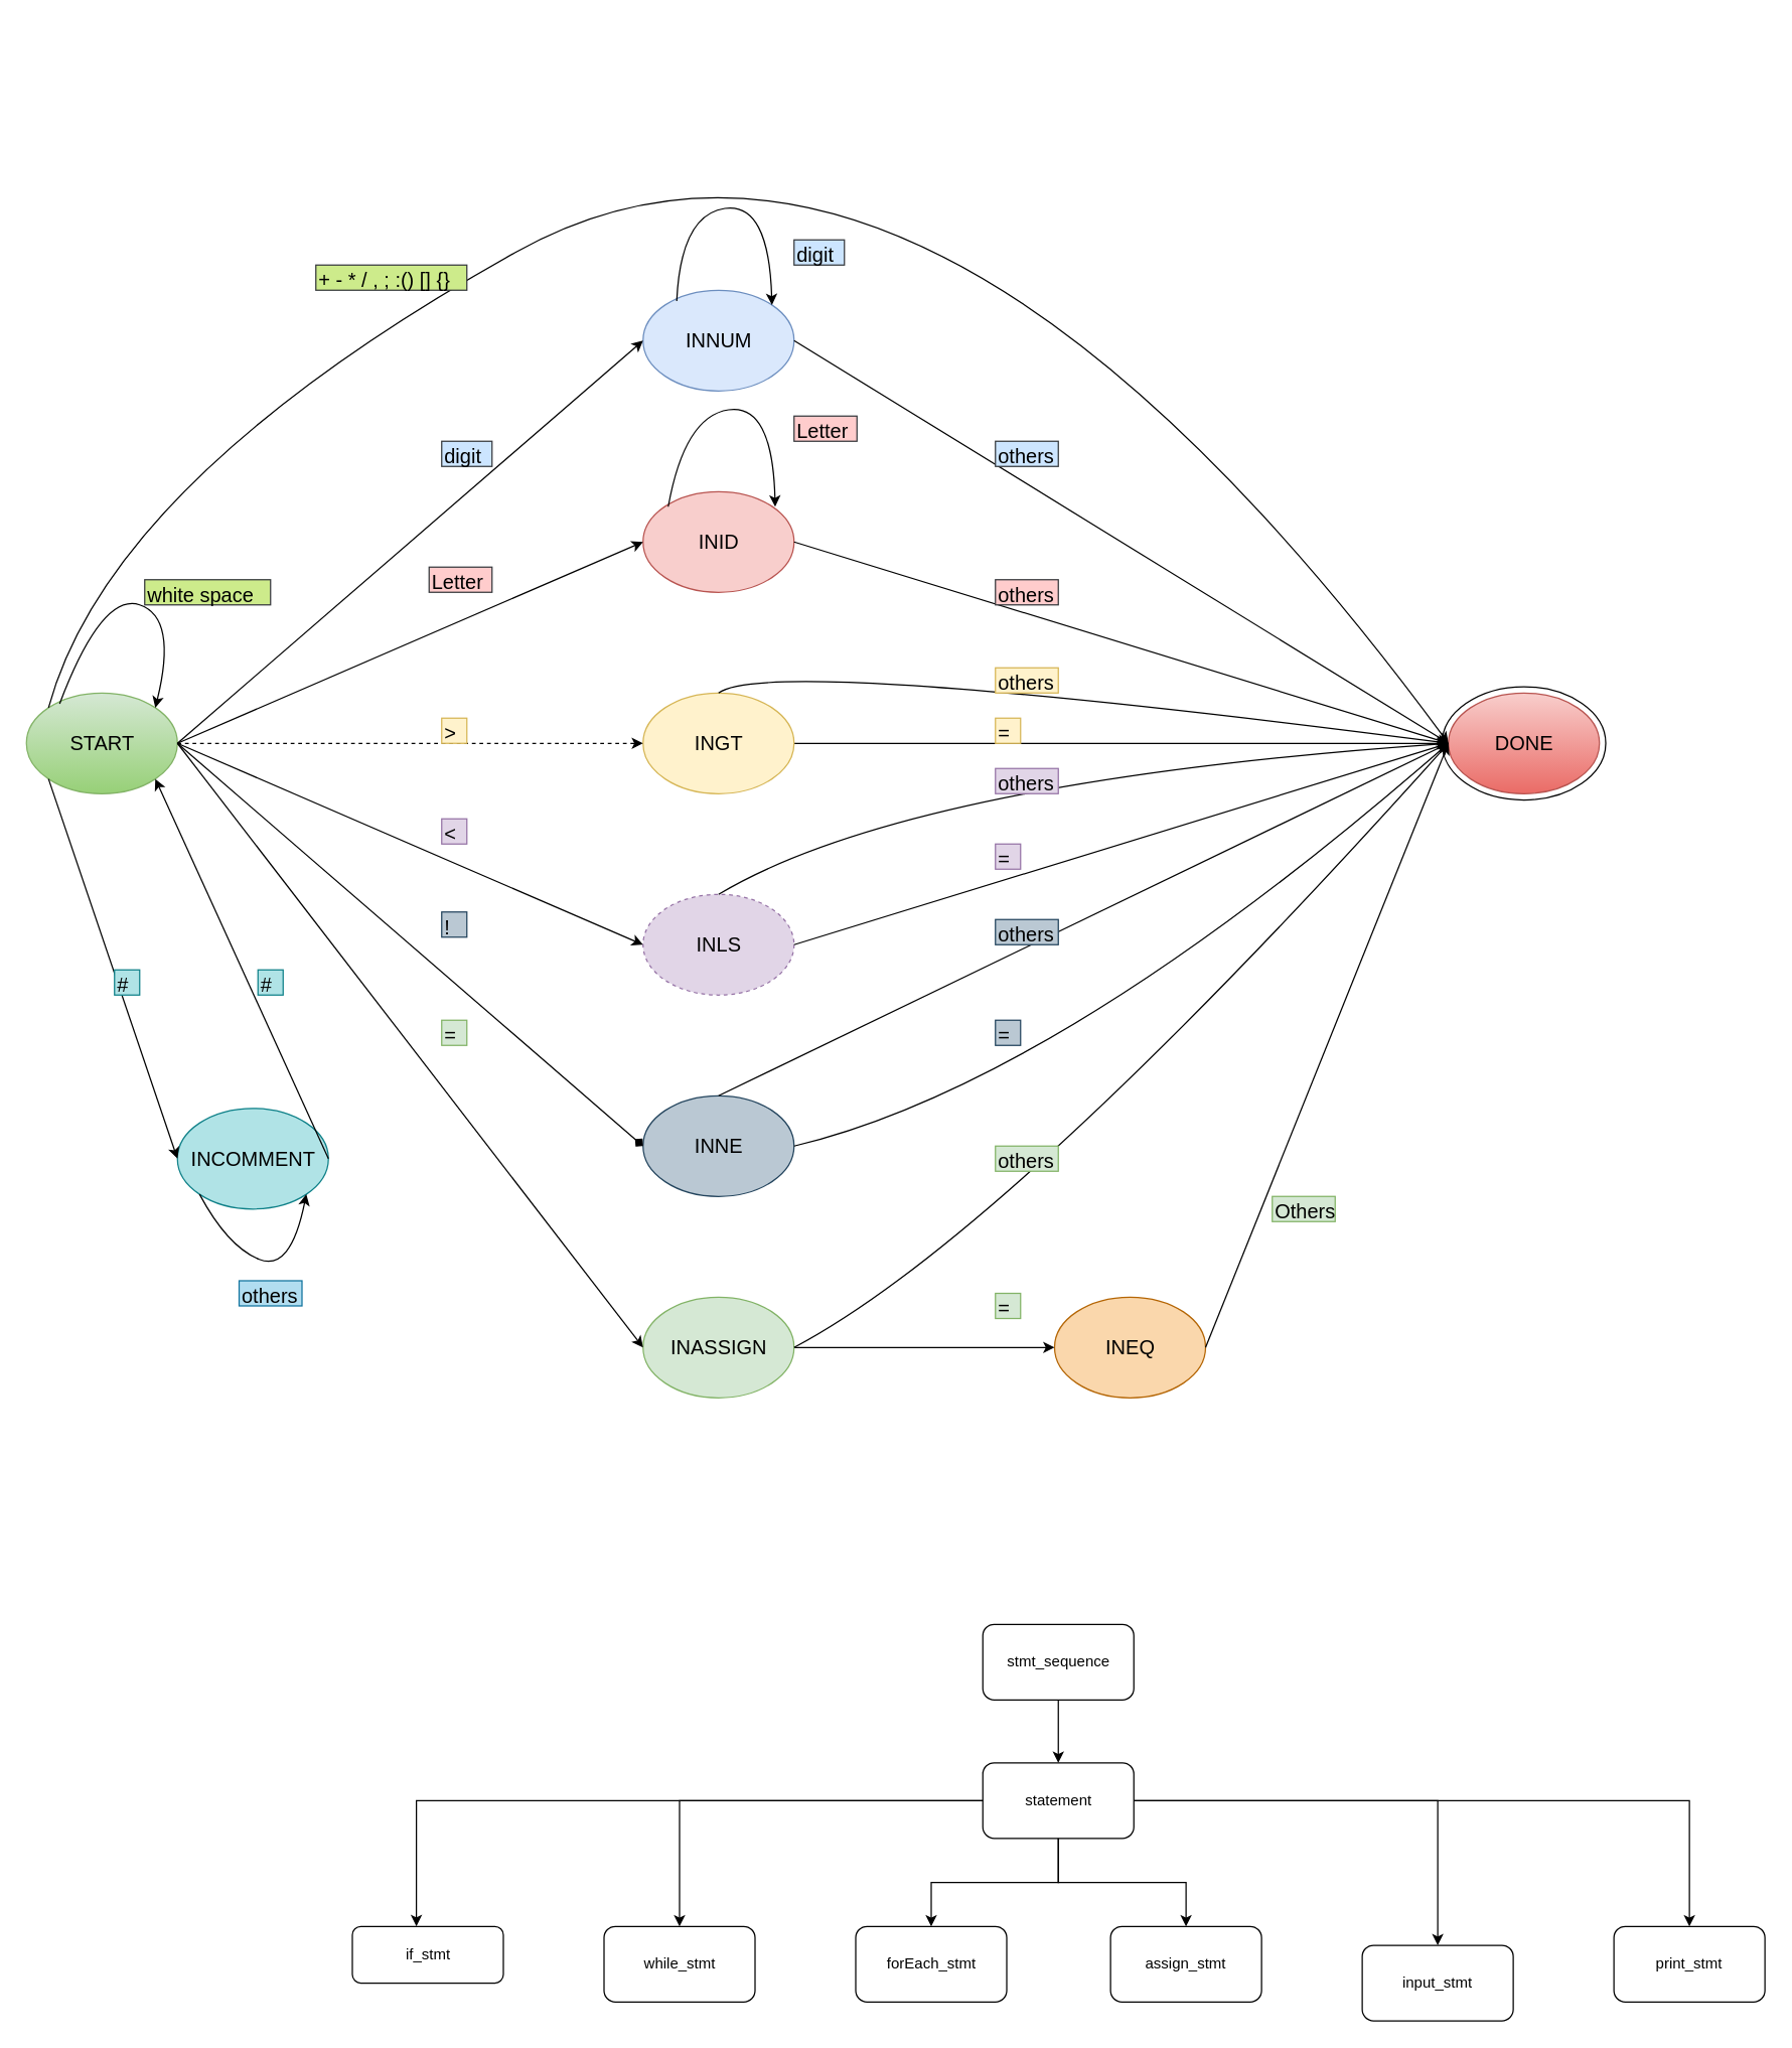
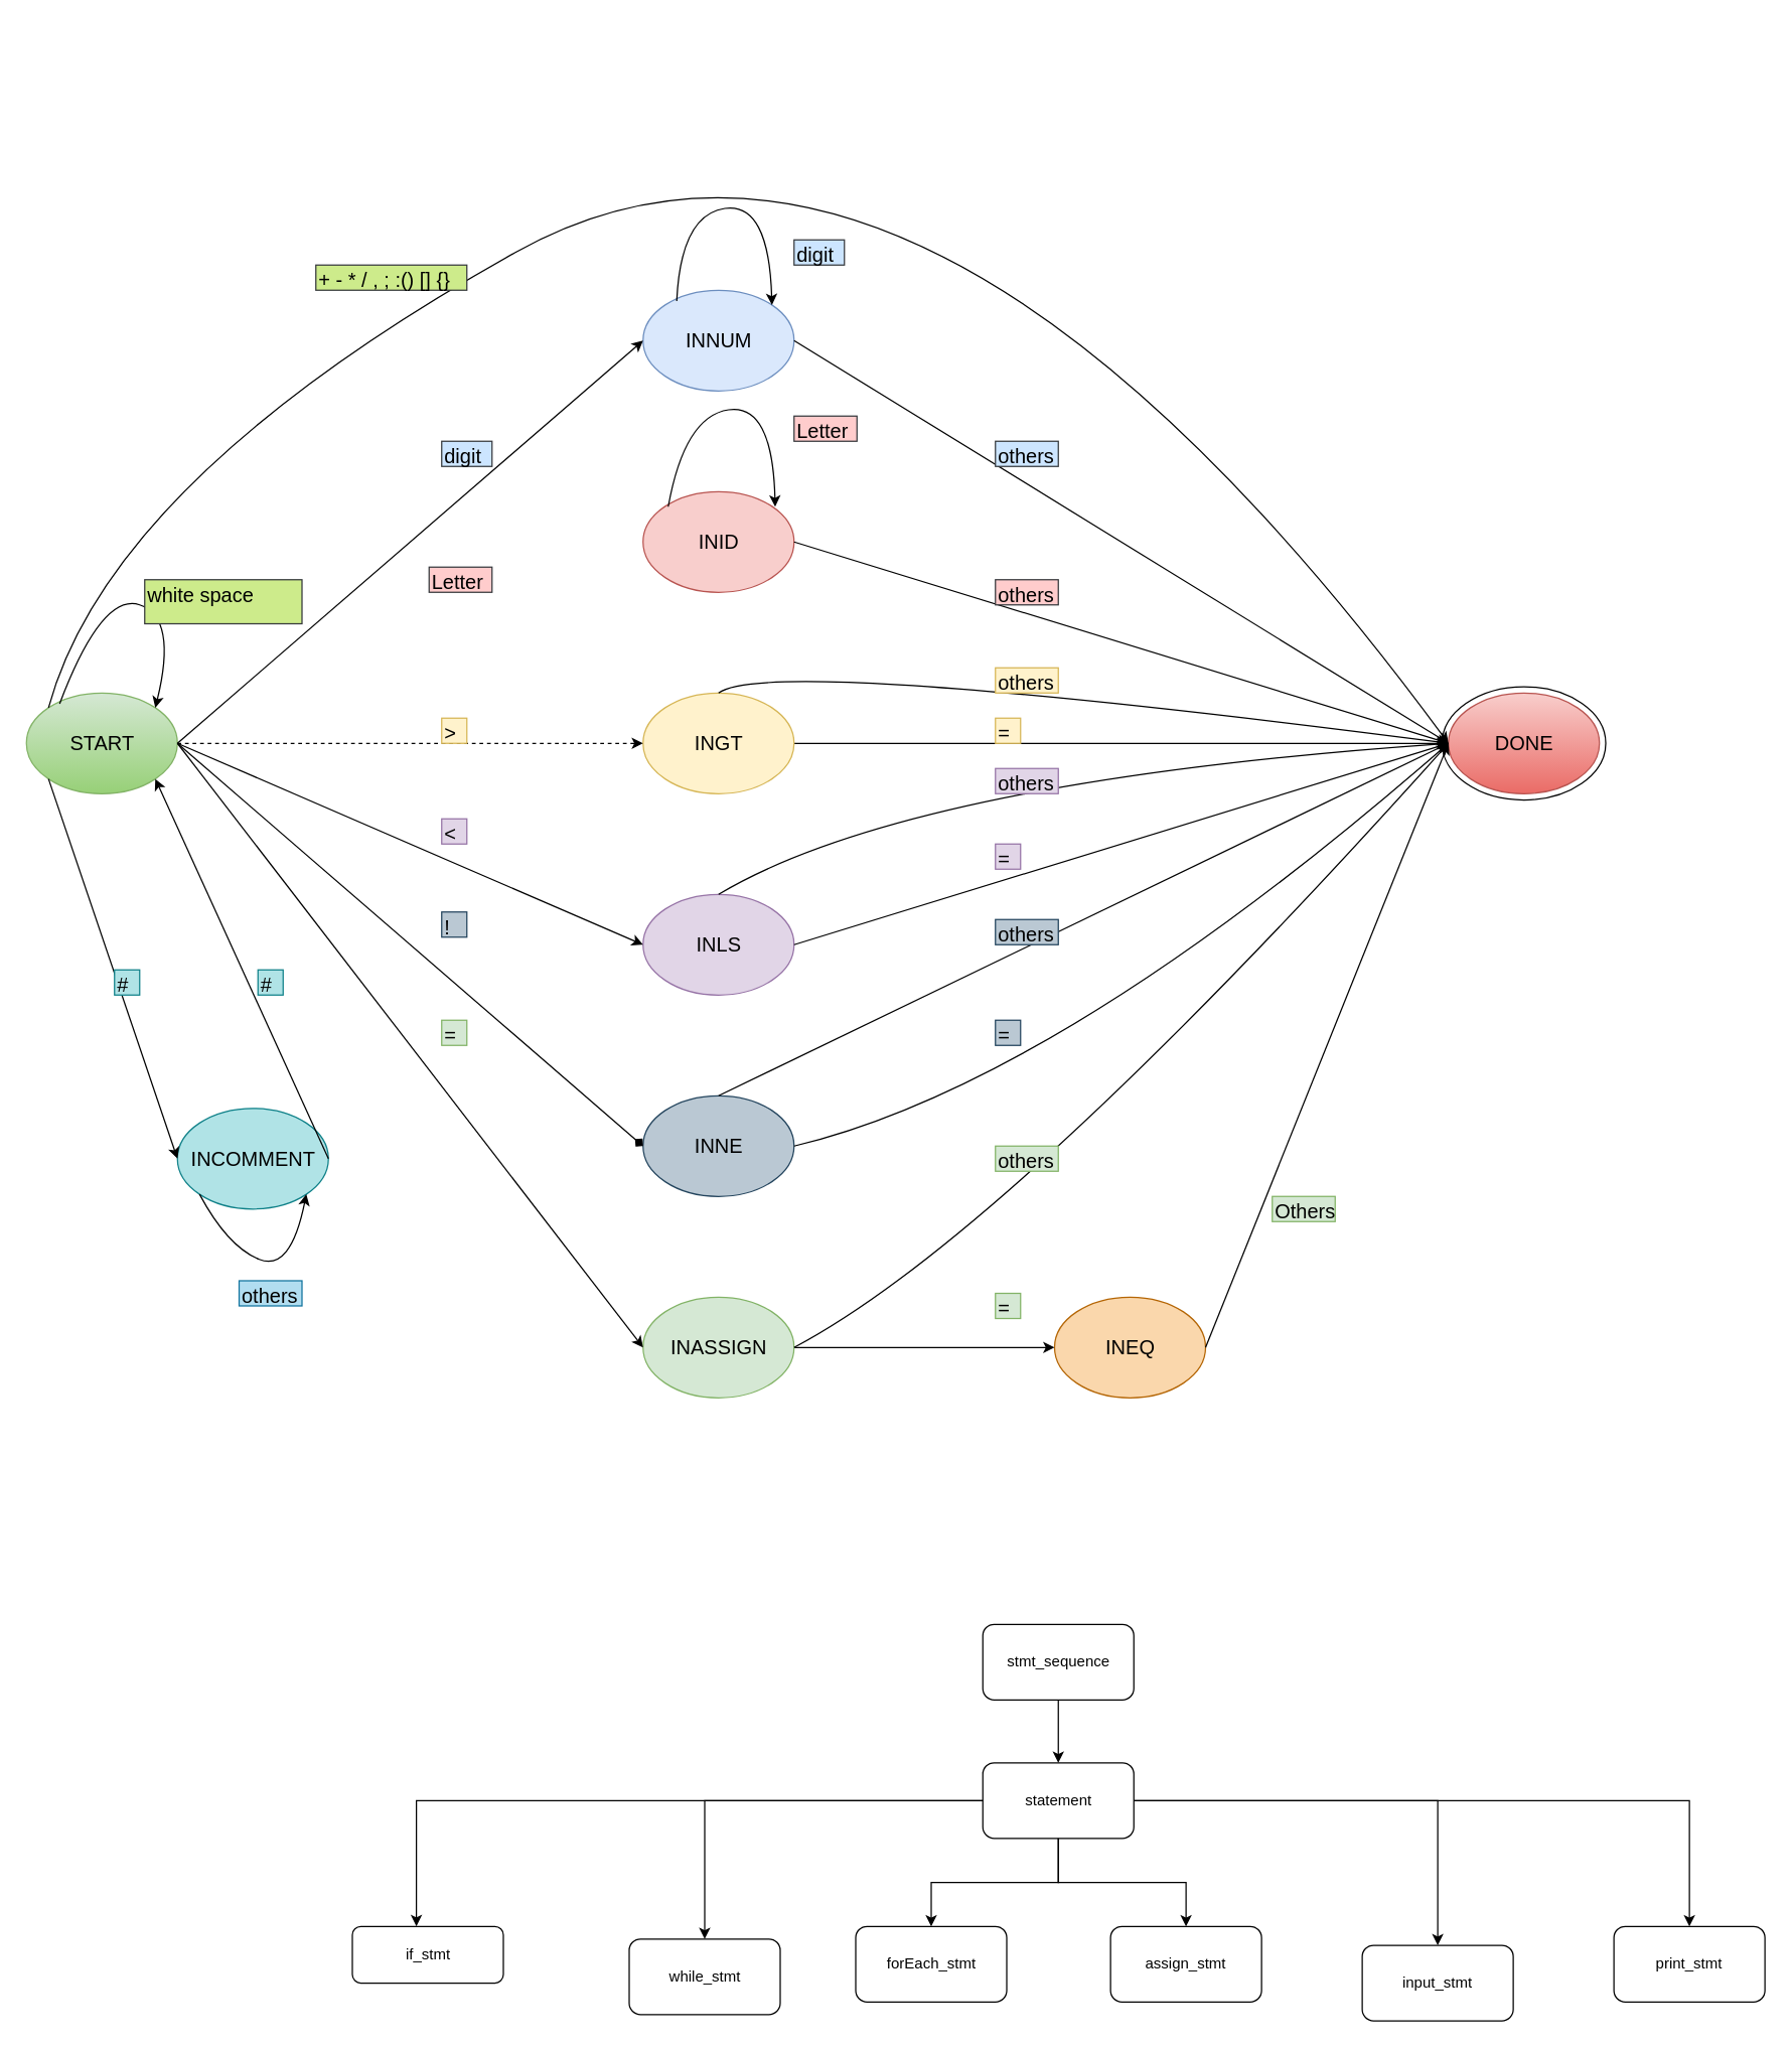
- <mxCell id="39" value="white space" style="text;html=1;resizable=0;points=[];autosize=1;align=left;verticalAlign=top;spacingTop=-4;fillColor=#cdeb8b;strokeColor=#36393d;fontSize=16;" parent="1" vertex="1"><mxGeometry x="114.5" y="460" width="100" height="20" as="geometry" /></mxCell>
+ <mxCell id="39" value="white space" style="text;html=1;resizable=0;points=[];autosize=1;align=left;verticalAlign=top;spacingTop=-4;fillColor=#cdeb8b;strokeColor=#36393d;fontSize=16;" parent="1" vertex="1"><mxGeometry x="114.5" y="460" width="125" height="35" as="geometry" /></mxCell>
- <mxCell id="16" value="" style="endArrow=classic;html=1;entryX=0;entryY=0.5;entryDx=0;entryDy=0;exitX=1;exitY=0.5;exitDx=0;exitDy=0;fontSize=16;" parent="1" source="8" target="5" edge="1"><mxGeometry width="50" height="50" relative="1" as="geometry"><mxPoint x="189.5" y="590" as="sourcePoint" /><mxPoint x="239.5" y="540" as="targetPoint" /></mxGeometry></mxCell>
- <mxCell id="11" value="INLS" style="ellipse;whiteSpace=wrap;html=1;fillColor=#e1d5e7;strokeColor=#9673a6;fontSize=16;dashed=1;" parent="1" vertex="1"><mxGeometry x="510.5" y="710" width="120" height="80" as="geometry" /></mxCell>
+ <mxCell id="11" value="INLS" style="ellipse;whiteSpace=wrap;html=1;fillColor=#e1d5e7;strokeColor=#9673a6;fontSize=16;" parent="1" vertex="1"><mxGeometry x="510.5" y="710" width="120" height="80" as="geometry" /></mxCell>
- <mxCell id="71" value="while_stmt" style="rounded=1;whiteSpace=wrap;html=1;" parent="1" vertex="1"><mxGeometry x="479.5" y="1530" width="120" height="60" as="geometry" /></mxCell>
+ <mxCell id="71" value="while_stmt" style="rounded=1;whiteSpace=wrap;html=1;" parent="1" vertex="1"><mxGeometry x="499.5" y="1540" width="120" height="60" as="geometry" /></mxCell>
